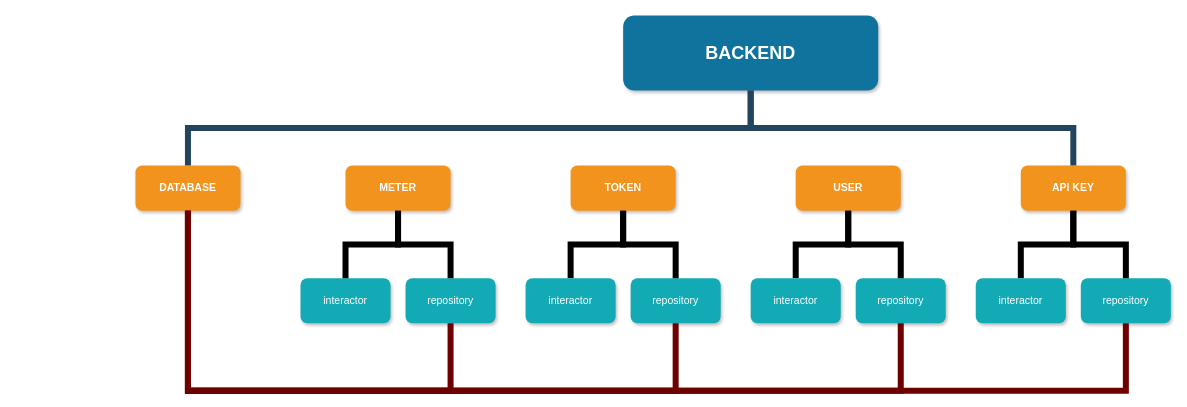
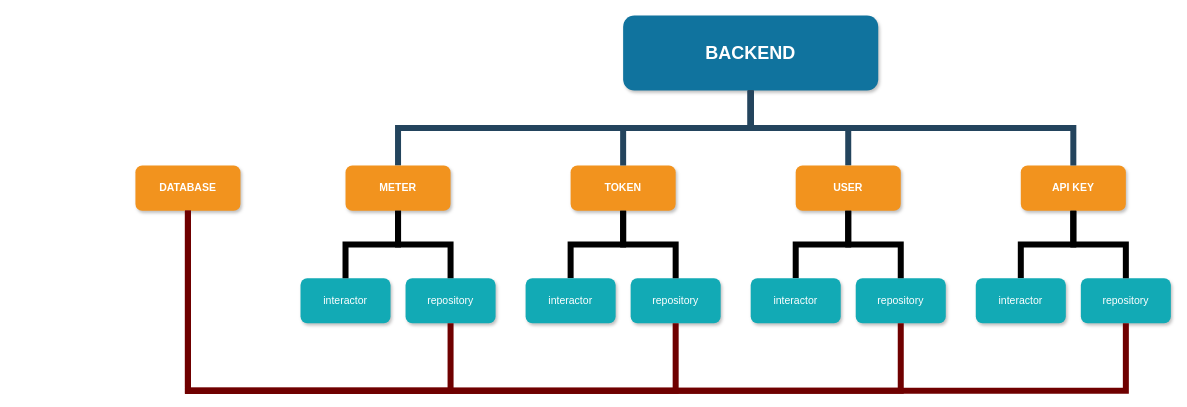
- <mxCell id="5" value="" style="edgeStyle=elbowEdgeStyle;elbow=vertical;rounded=0;fontColor=#000000;endArrow=none;endFill=0;strokeWidth=8;strokeColor=#23445D;" parent="1" source="2" target="3" edge="1"><mxGeometry width="100" height="100" relative="1" as="geometry"><mxPoint x="840" y="210" as="sourcePoint" /><mxPoint x="940" y="110" as="targetPoint" /></mxGeometry></mxCell>
+ <mxCell id="5" value="" style="edgeStyle=elbowEdgeStyle;elbow=vertical;rounded=0;fontColor=#000000;endArrow=none;endFill=0;strokeWidth=8;strokeColor=#23445D;" parent="1" source="2" target="9" edge="1"><mxGeometry width="100" height="100" relative="1" as="geometry"><mxPoint x="840" y="210" as="sourcePoint" /><mxPoint x="940" y="110" as="targetPoint" /></mxGeometry></mxCell>
+ <mxCell id="4" value="" style="edgeStyle=elbowEdgeStyle;elbow=vertical;rounded=0;fontColor=#000000;endArrow=none;endFill=0;strokeWidth=8;strokeColor=#23445D;" parent="1" source="2" target="24" edge="1"><mxGeometry width="100" height="100" relative="1" as="geometry"><mxPoint x="820" y="190" as="sourcePoint" /><mxPoint x="920" y="90" as="targetPoint" /></mxGeometry></mxCell>
+ <mxCell id="17" value="" style="edgeStyle=elbowEdgeStyle;elbow=vertical;rounded=0;fontColor=#000000;endArrow=none;endFill=0;strokeWidth=8;strokeColor=#23445D;" parent="15" source="2" target="16" edge="1"><mxGeometry width="100" height="100" relative="1" as="geometry"><mxPoint x="130.0" y="-20.0" as="sourcePoint" /><mxPoint x="230.0" y="-120.0" as="targetPoint" /></mxGeometry></mxCell>
